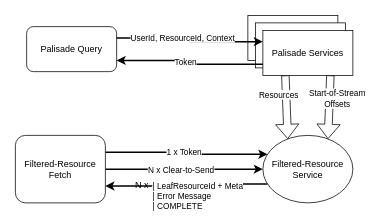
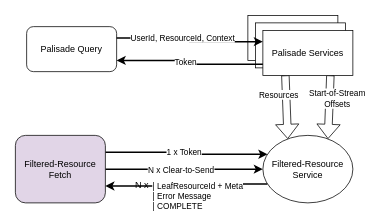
- <mxCell id="7" value="Filtered-Resource Fetch" style="rounded=1;whiteSpace=wrap;html=1;" parent="1" vertex="1"><mxGeometry x="20" y="180" width="120" height="90" as="geometry" /></mxCell>
+ <mxCell id="7" value="Filtered-Resource Fetch" style="rounded=1;whiteSpace=wrap;html=1;fillColor=#e1d5e7;" parent="1" vertex="1"><mxGeometry x="20" y="180" width="120" height="90" as="geometry" /></mxCell>
